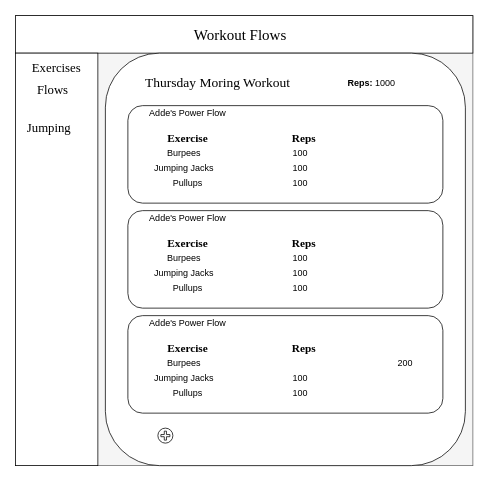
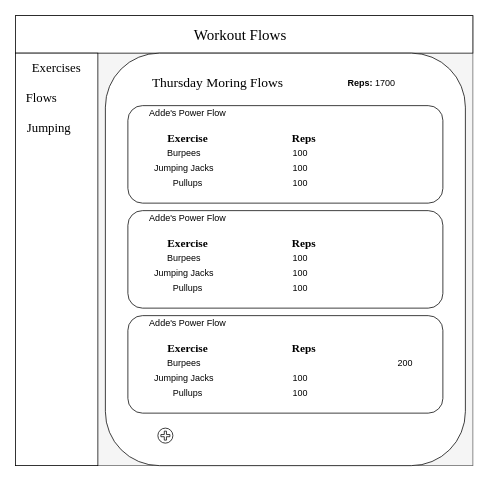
- <mxCell id="11" value="&lt;font style=&quot;font-size: 18px&quot; face=&quot;Garamond&quot;&gt;Thursday Moring Workout&lt;/font&gt;" style="text;html=1;strokeColor=none;fillColor=none;align=center;verticalAlign=middle;whiteSpace=wrap;rounded=0;" parent="1" vertex="1"><mxGeometry x="160" y="100" width="260" height="20" as="geometry" /></mxCell>
+ <mxCell id="11" value="&lt;font style=&quot;font-size: 18px&quot; face=&quot;Garamond&quot;&gt;Thursday Moring Flows&lt;/font&gt;" style="text;html=1;strokeColor=none;fillColor=none;align=center;verticalAlign=middle;whiteSpace=wrap;rounded=0;" parent="1" vertex="1"><mxGeometry x="160" y="100" width="260" height="20" as="geometry" /></mxCell>
- <mxCell id="13" value="&lt;b&gt;Reps:&lt;/b&gt; 1000" style="text;html=1;strokeColor=none;fillColor=none;align=center;verticalAlign=middle;whiteSpace=wrap;rounded=0;" vertex="1" parent="1"><mxGeometry x="450" y="100" width="90" height="20" as="geometry" /></mxCell>
+ <mxCell id="13" value="&lt;b&gt;Reps:&lt;/b&gt; 1700" style="text;html=1;strokeColor=none;fillColor=none;align=center;verticalAlign=middle;whiteSpace=wrap;rounded=0;" vertex="1" parent="1"><mxGeometry x="450" y="100" width="90" height="20" as="geometry" /></mxCell>
- <mxCell id="7" value="&lt;font face=&quot;Garamond&quot; style=&quot;font-size: 17px&quot;&gt;Flows&lt;/font&gt;" style="text;html=1;strokeColor=none;fillColor=none;align=center;verticalAlign=middle;whiteSpace=wrap;rounded=0;" parent="1" vertex="1"><mxGeometry x="35" y="110" width="70" height="20" as="geometry" /></mxCell>
+ <mxCell id="7" value="&lt;font face=&quot;Garamond&quot; style=&quot;font-size: 17px&quot;&gt;Flows&lt;/font&gt;" style="text;html=1;strokeColor=none;fillColor=none;align=center;verticalAlign=middle;whiteSpace=wrap;rounded=0;" parent="1" vertex="1"><mxGeometry x="20" y="120" width="70" height="20" as="geometry" /></mxCell>
